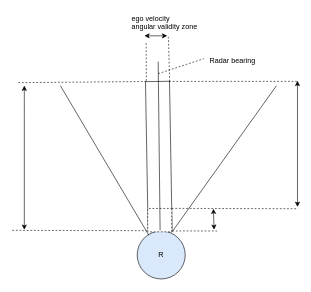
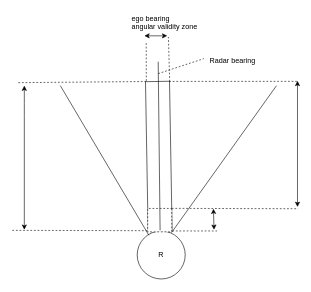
- <mxCell id="16" value="&lt;div&gt;ego velocity&lt;/div&gt;&lt;div&gt; angular validity zone&lt;/div&gt;" style="text;html=1;resizable=0;points=[];autosize=1;align=left;verticalAlign=top;spacingTop=-4;" vertex="1" parent="1"><mxGeometry x="217" y="20" width="121" height="29" as="geometry" /></mxCell>
+ <mxCell id="16" value="&lt;div&gt;ego bearing&lt;/div&gt;&lt;div&gt; angular validity zone&lt;/div&gt;" style="text;html=1;resizable=0;points=[];autosize=1;align=left;verticalAlign=top;spacingTop=-4;" vertex="1" parent="1"><mxGeometry x="217" y="20" width="121" height="29" as="geometry" /></mxCell>
- <mxCell id="2" value="R" style="ellipse;whiteSpace=wrap;html=1;aspect=fixed;fillColor=#dae8fc;" vertex="1" parent="1"><mxGeometry x="228" y="384" width="80" height="80" as="geometry" /></mxCell>
+ <mxCell id="2" value="R" style="ellipse;whiteSpace=wrap;html=1;aspect=fixed;" vertex="1" parent="1"><mxGeometry x="228" y="384" width="80" height="80" as="geometry" /></mxCell>
